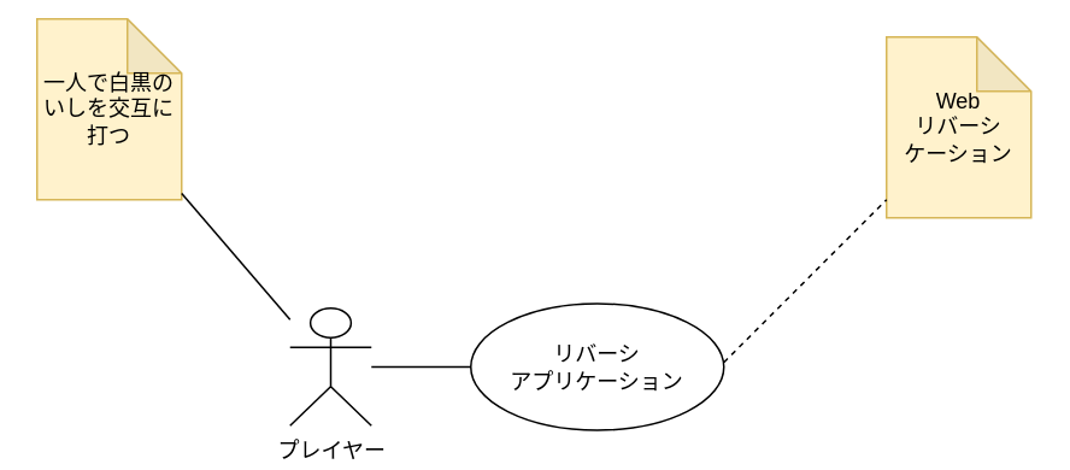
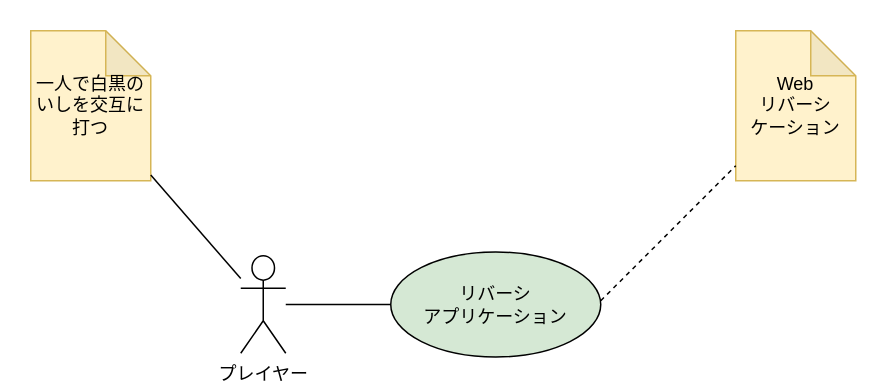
- <mxCell id="6" value="一人で白黒のいしを交互に打つ" style="shape=note;whiteSpace=wrap;html=1;backgroundOutline=1;darkOpacity=0.05;fillColor=#fff2cc;strokeColor=#d6b656;" vertex="1" parent="1"><mxGeometry x="20" y="10" width="80" height="100" as="geometry" /></mxCell>
+ <mxCell id="6" value="一人で白黒のいしを交互に打つ" style="shape=note;whiteSpace=wrap;html=1;backgroundOutline=1;darkOpacity=0.05;fillColor=#fff2cc;strokeColor=#d6b656;" vertex="1" parent="1"><mxGeometry x="20" y="20" width="80" height="100" as="geometry" /></mxCell>
- <mxCell id="3" value="プレイヤー" style="shape=umlActor;verticalLabelPosition=bottom;verticalAlign=top;html=1;" vertex="1" parent="1"><mxGeometry x="160" y="170" width="45" height="65" as="geometry" /></mxCell>
+ <mxCell id="3" value="プレイヤー" style="shape=umlActor;verticalLabelPosition=bottom;verticalAlign=top;html=1;" vertex="1" parent="1"><mxGeometry x="160" y="170" width="30" height="65" as="geometry" /></mxCell>
- <mxCell id="2" value="リバーシ&lt;br&gt;アプリケーション" style="ellipse;whiteSpace=wrap;html=1;" vertex="1" parent="1"><mxGeometry x="260" y="167.5" width="140" height="70" as="geometry" /></mxCell>
+ <mxCell id="2" value="リバーシ&lt;br&gt;アプリケーション" style="ellipse;whiteSpace=wrap;html=1;fillColor=#d5e8d4;" vertex="1" parent="1"><mxGeometry x="260" y="167.5" width="140" height="70" as="geometry" /></mxCell>
